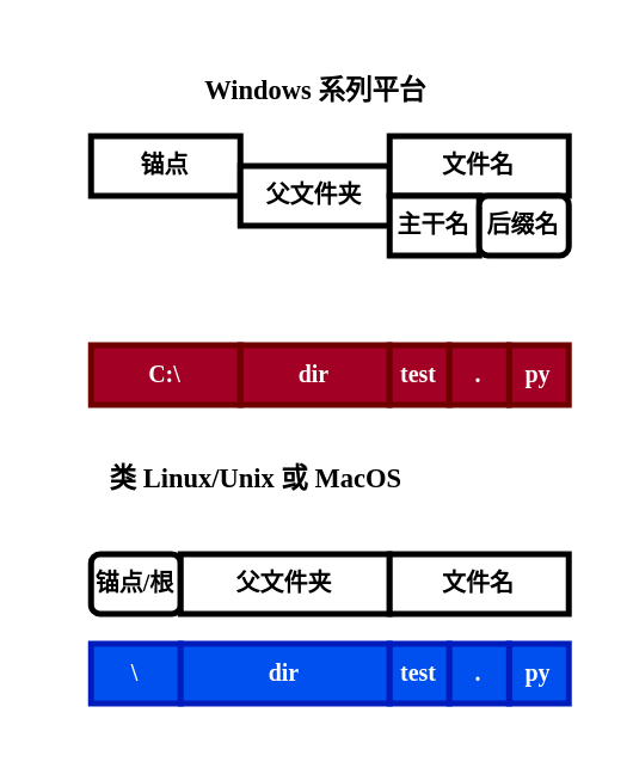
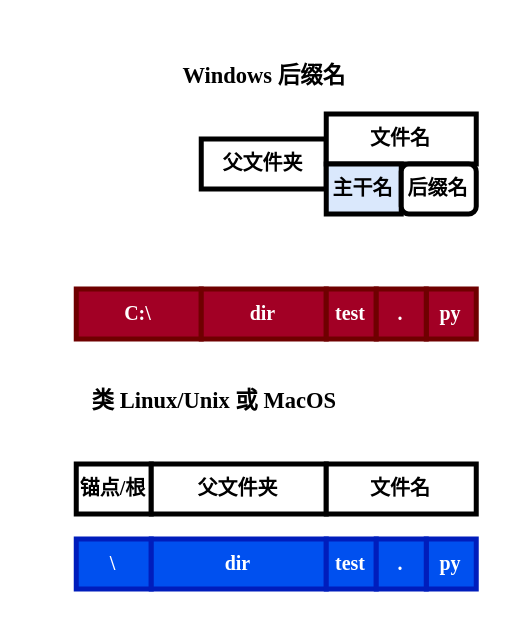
- <mxCell id="21" value="&lt;font face=&quot;Comic Sans MS&quot; style=&quot;font-size: 9px;&quot;&gt;&lt;b style=&quot;font-size: 9px;&quot;&gt;Windows 系列平台&lt;/b&gt;&lt;/font&gt;" style="text;html=1;align=center;verticalAlign=middle;resizable=0;points=[];autosize=1;strokeColor=none;fillColor=none;fontSize=9;" vertex="1" parent="1"><mxGeometry x="55" y="20" width="100" height="20" as="geometry" /></mxCell>
+ <mxCell id="21" value="&lt;font face=&quot;Comic Sans MS&quot; style=&quot;font-size: 9px;&quot;&gt;&lt;b style=&quot;font-size: 9px;&quot;&gt;Windows 后缀名&lt;/b&gt;&lt;/font&gt;" style="text;html=1;align=center;verticalAlign=middle;resizable=0;points=[];autosize=1;strokeColor=none;fillColor=none;fontSize=9;" vertex="1" parent="1"><mxGeometry x="55" y="20" width="100" height="20" as="geometry" /></mxCell>
- <mxCell id="2" value="锚点" style="whiteSpace=wrap;html=1;fontStyle=1;fontFamily=Comic Sans MS;strokeWidth=2;fontSize=8;" vertex="1" parent="1"><mxGeometry x="30" y="45" width="50" height="20" as="geometry" /></mxCell>
- <mxCell id="5" value="主干名" style="whiteSpace=wrap;html=1;fontStyle=1;fontFamily=Comic Sans MS;strokeWidth=2;fontSize=8;" vertex="1" parent="1"><mxGeometry x="130" y="65" width="30" height="20" as="geometry" /></mxCell>
+ <mxCell id="5" value="主干名" style="whiteSpace=wrap;html=1;fontStyle=1;fontFamily=Comic Sans MS;strokeWidth=2;fontSize=8;fillColor=#dae8fc;" vertex="1" parent="1"><mxGeometry x="130" y="65" width="30" height="20" as="geometry" /></mxCell>
- <mxCell id="12" value="锚点/根" style="whiteSpace=wrap;html=1;fontStyle=1;fontFamily=Comic Sans MS;strokeWidth=2;fontSize=8;rounded=1;" vertex="1" parent="1"><mxGeometry x="30" y="185" width="30" height="20" as="geometry" /></mxCell>
+ <mxCell id="12" value="锚点/根" style="whiteSpace=wrap;html=1;fontStyle=1;fontFamily=Comic Sans MS;strokeWidth=2;fontSize=8;" vertex="1" parent="1"><mxGeometry x="30" y="185" width="30" height="20" as="geometry" /></mxCell>
